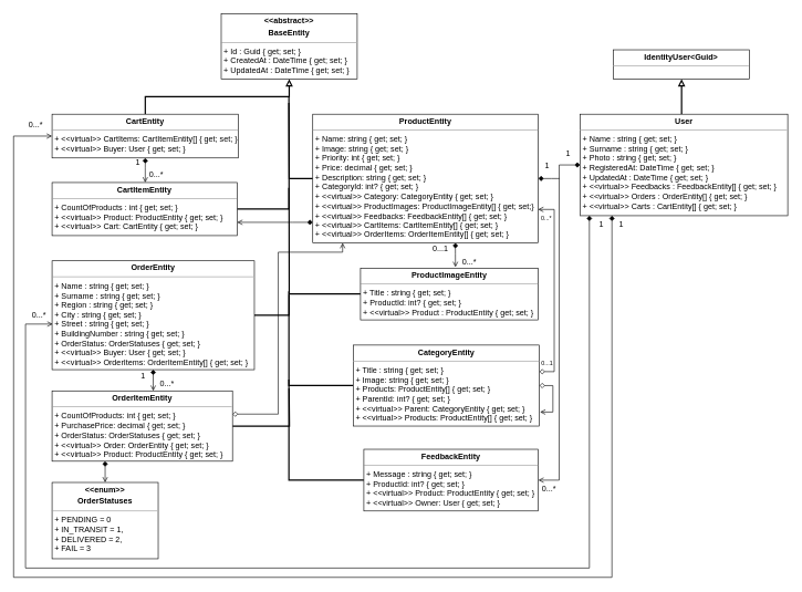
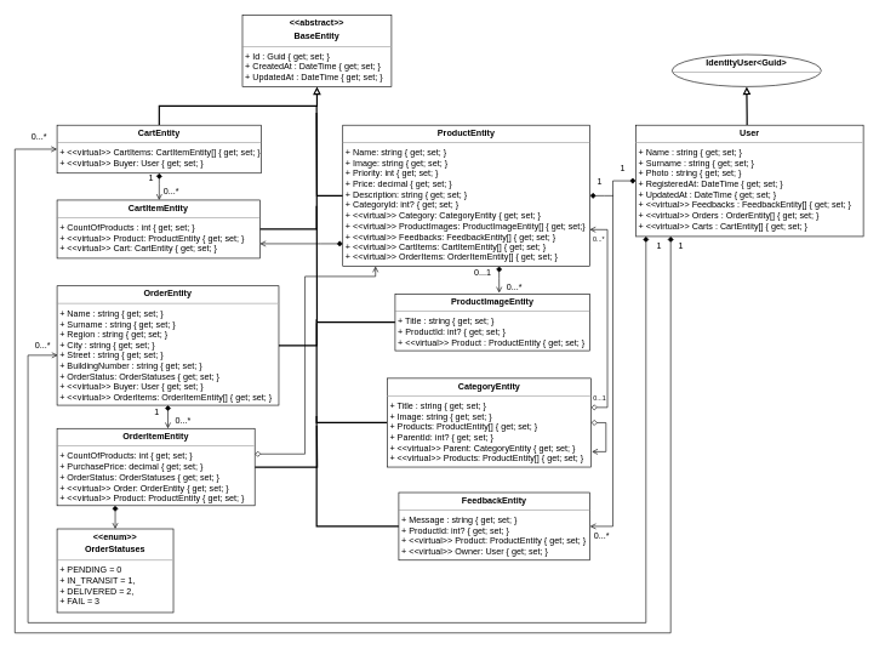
- <mxCell id="18" value="&lt;p style=&quot;margin: 0px ; margin-top: 4px ; text-align: center&quot;&gt;&lt;b&gt;IdentityUser&amp;lt;Guid&amp;gt;&lt;/b&gt;&lt;/p&gt;&lt;hr size=&quot;1&quot;&gt;&lt;p style=&quot;margin: 0px ; margin-left: 4px&quot;&gt;&lt;br&gt;&lt;/p&gt;" style="verticalAlign=top;align=left;overflow=fill;fontSize=12;fontFamily=Helvetica;html=1;" vertex="1" parent="1"><mxGeometry x="924" y="74" width="205" height="44" as="geometry" /></mxCell>
+ <mxCell id="18" value="&lt;p style=&quot;margin: 0px ; margin-top: 4px ; text-align: center&quot;&gt;&lt;b&gt;IdentityUser&amp;lt;Guid&amp;gt;&lt;/b&gt;&lt;/p&gt;&lt;hr size=&quot;1&quot;&gt;&lt;p style=&quot;margin: 0px ; margin-left: 4px&quot;&gt;&lt;br&gt;&lt;/p&gt;" style="ellipse;verticalAlign=top;align=left;overflow=fill;fontSize=12;fontFamily=Helvetica;html=1;" vertex="1" parent="1"><mxGeometry x="924" y="74" width="205" height="44" as="geometry" /></mxCell>
